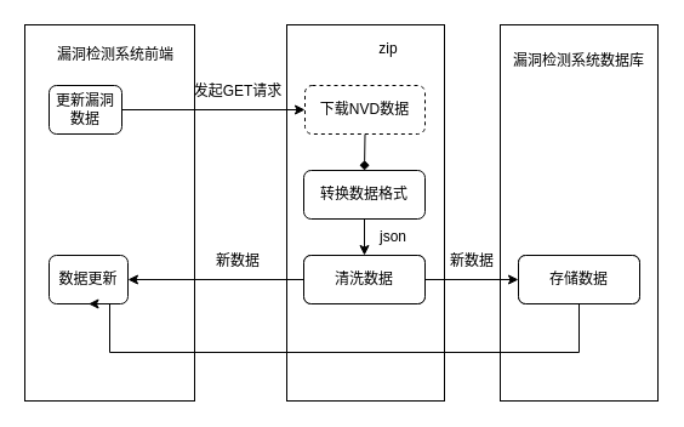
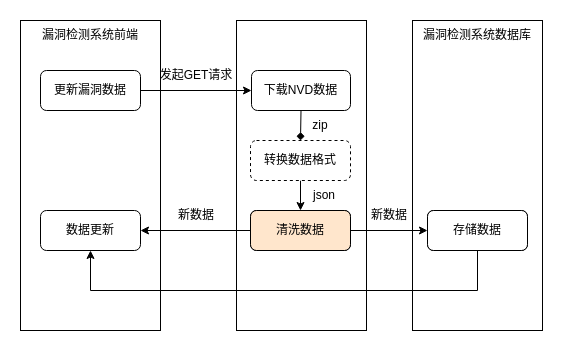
- <mxCell id="22" value="zip" style="text;html=1;strokeColor=none;fillColor=none;align=center;verticalAlign=middle;whiteSpace=wrap;rounded=0;" vertex="1" parent="1"><mxGeometry x="290" y="25" width="60" height="30" as="geometry" /></mxCell>
+ <mxCell id="22" value="zip" style="text;html=1;strokeColor=none;fillColor=none;align=center;verticalAlign=middle;whiteSpace=wrap;rounded=0;" vertex="1" parent="1"><mxGeometry x="290" y="110" width="60" height="30" as="geometry" /></mxCell>
- <mxCell id="4" value="漏洞检测系统前端" style="text;html=1;strokeColor=none;fillColor=none;align=center;verticalAlign=middle;whiteSpace=wrap;rounded=0;" vertex="1" parent="1"><mxGeometry x="45" y="30" width="100" height="30" as="geometry" /></mxCell>
+ <mxCell id="4" value="漏洞检测系统前端" style="text;html=1;strokeColor=none;fillColor=none;align=center;verticalAlign=middle;whiteSpace=wrap;rounded=0;" vertex="1" parent="1"><mxGeometry x="40" y="20" width="100" height="30" as="geometry" /></mxCell>
- <mxCell id="6" value="漏洞检测系统数据库" style="text;html=1;strokeColor=none;fillColor=none;align=center;verticalAlign=middle;whiteSpace=wrap;rounded=0;" vertex="1" parent="1"><mxGeometry x="419" y="35" width="116" height="30" as="geometry" /></mxCell>
+ <mxCell id="6" value="漏洞检测系统数据库" style="text;html=1;strokeColor=none;fillColor=none;align=center;verticalAlign=middle;whiteSpace=wrap;rounded=0;" vertex="1" parent="1"><mxGeometry x="419" y="20" width="116" height="30" as="geometry" /></mxCell>
- <mxCell id="8" value="更新漏洞数据" style="rounded=1;whiteSpace=wrap;html=1;" vertex="1" parent="1"><mxGeometry x="40" y="70" width="60" height="40" as="geometry" /></mxCell>
+ <mxCell id="8" value="更新漏洞数据" style="rounded=1;whiteSpace=wrap;html=1;" vertex="1" parent="1"><mxGeometry x="40" y="70" width="100" height="40" as="geometry" /></mxCell>
- <mxCell id="10" value="下载NVD数据" style="rounded=1;whiteSpace=wrap;html=1;dashed=1;" vertex="1" parent="1"><mxGeometry x="251" y="70" width="99" height="40" as="geometry" /></mxCell>
+ <mxCell id="10" value="下载NVD数据" style="rounded=1;whiteSpace=wrap;html=1;" vertex="1" parent="1"><mxGeometry x="251" y="70" width="99" height="40" as="geometry" /></mxCell>
- <mxCell id="12" value="转换数据格式" style="rounded=1;whiteSpace=wrap;html=1;" vertex="1" parent="1"><mxGeometry x="250" y="140" width="100" height="40" as="geometry" /></mxCell>
+ <mxCell id="12" value="转换数据格式" style="rounded=1;whiteSpace=wrap;html=1;dashed=1;" vertex="1" parent="1"><mxGeometry x="250" y="140" width="100" height="40" as="geometry" /></mxCell>
- <mxCell id="17" value="数据更新" style="rounded=1;whiteSpace=wrap;html=1;" vertex="1" parent="1"><mxGeometry x="40" y="210" width="65" height="40" as="geometry" /></mxCell>
+ <mxCell id="17" value="数据更新" style="rounded=1;whiteSpace=wrap;html=1;" vertex="1" parent="1"><mxGeometry x="40" y="210" width="100" height="40" as="geometry" /></mxCell>
- <mxCell id="21" value="清洗数据" style="rounded=1;whiteSpace=wrap;html=1;" vertex="1" parent="1"><mxGeometry x="250" y="210" width="100" height="40" as="geometry" /></mxCell>
+ <mxCell id="21" value="清洗数据" style="rounded=1;whiteSpace=wrap;html=1;fillColor=#ffe6cc;" vertex="1" parent="1"><mxGeometry x="250" y="210" width="100" height="40" as="geometry" /></mxCell>
